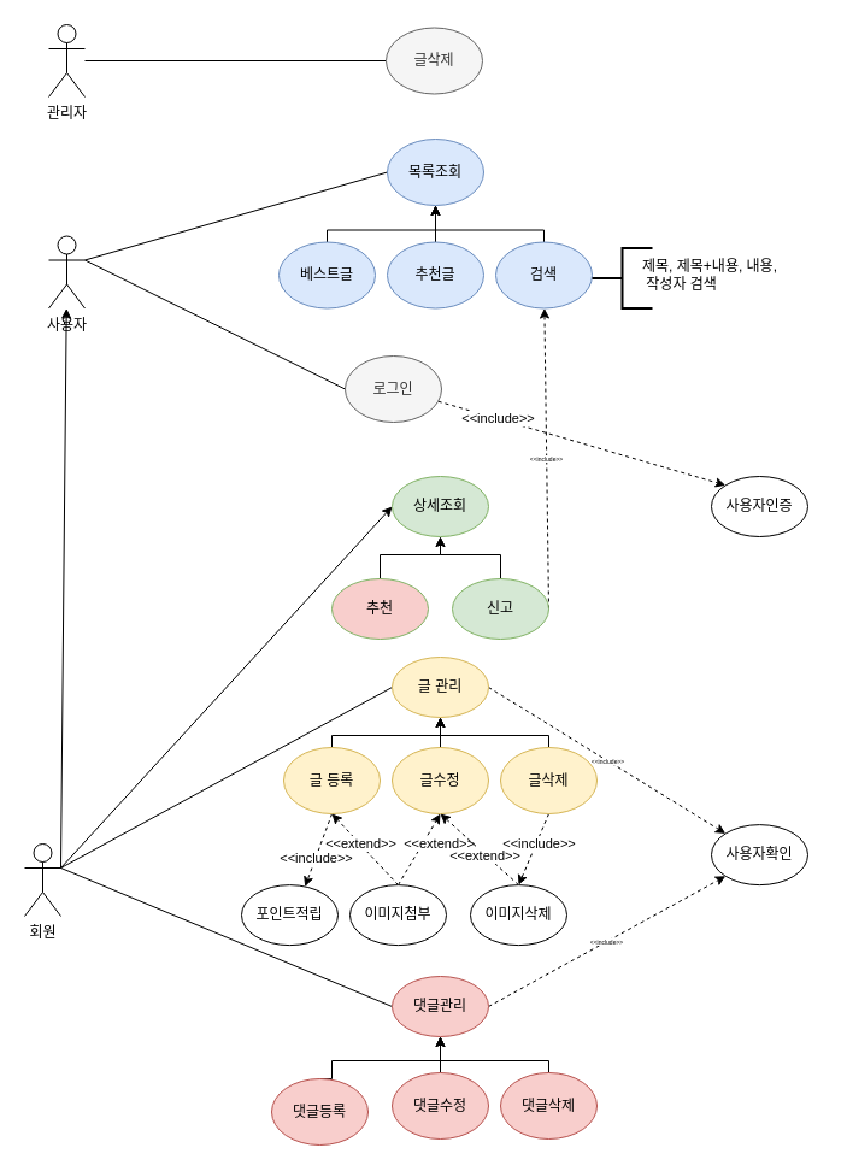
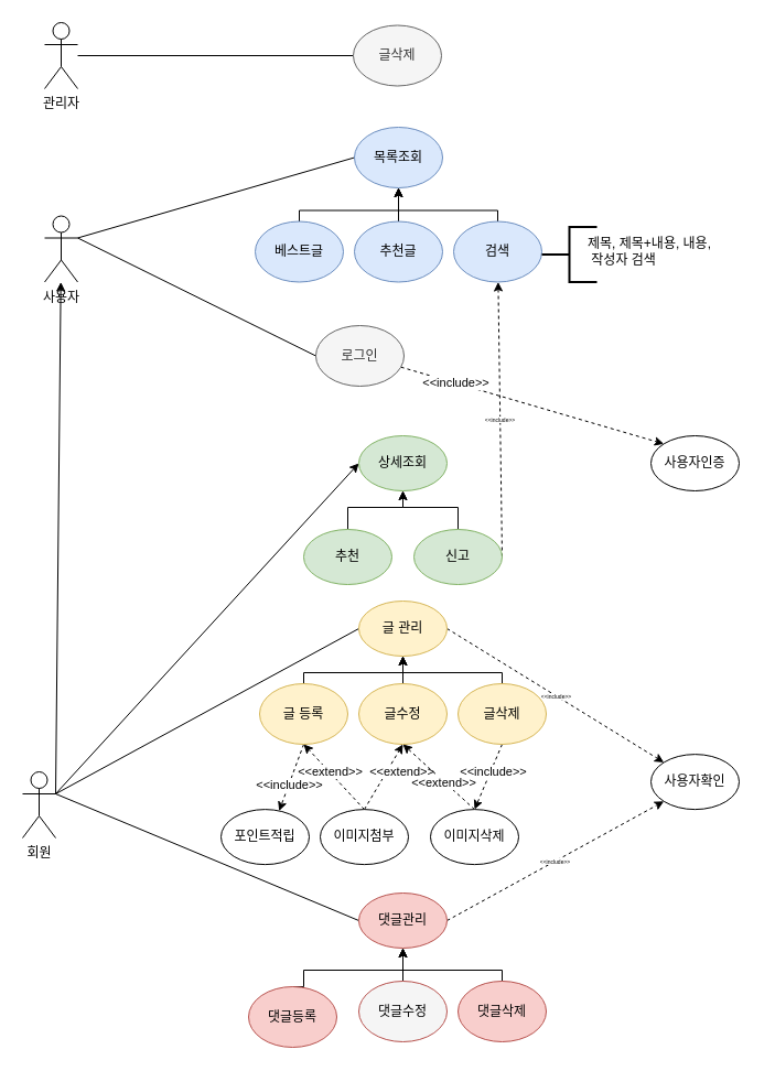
- <mxCell id="26" value="추천" style="ellipse;whiteSpace=wrap;html=1;fillColor=#f8cecc;strokeColor=#82b366;" vertex="1" parent="1"><mxGeometry x="275" y="480" width="80" height="50" as="geometry" /></mxCell>
+ <mxCell id="26" value="추천" style="ellipse;whiteSpace=wrap;html=1;fillColor=#d5e8d4;strokeColor=#82b366;" vertex="1" parent="1"><mxGeometry x="275" y="480" width="80" height="50" as="geometry" /></mxCell>
- <mxCell id="46" value="댓글수정" style="ellipse;whiteSpace=wrap;html=1;fillColor=#f8cecc;strokeColor=#b85450;" vertex="1" parent="1"><mxGeometry x="325" y="890" width="80" height="55" as="geometry" /></mxCell>
+ <mxCell id="46" value="댓글수정" style="ellipse;whiteSpace=wrap;html=1;fillColor=#f5f5f5;strokeColor=#b85450;" vertex="1" parent="1"><mxGeometry x="325" y="890" width="80" height="55" as="geometry" /></mxCell>
